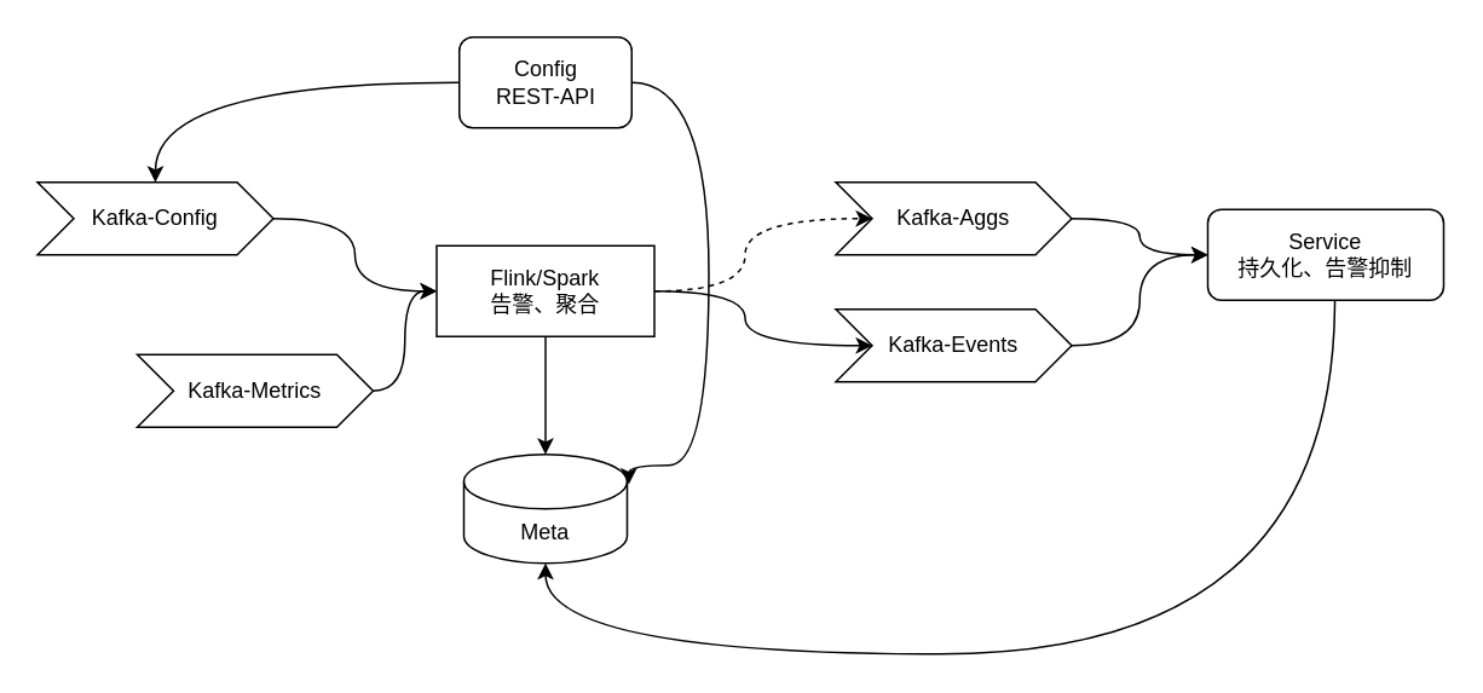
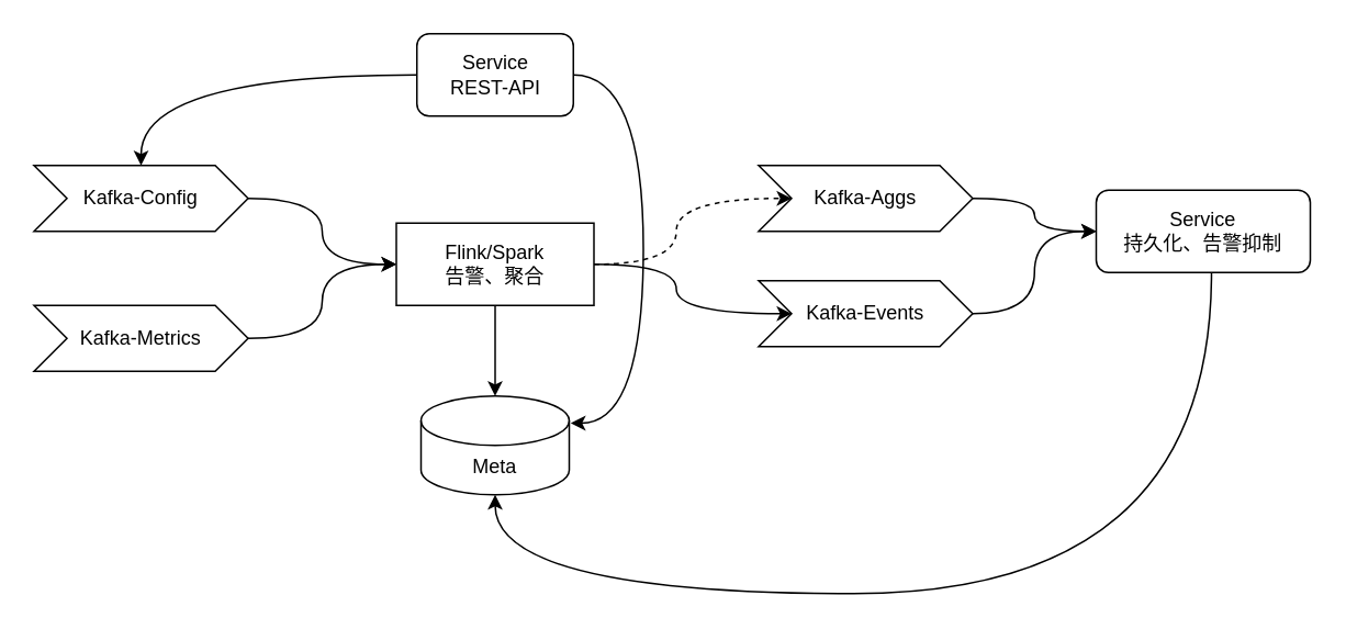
- <mxCell id="6" value="Config&lt;br&gt;REST-API" style="rounded=1;whiteSpace=wrap;html=1;align=center;" vertex="1" parent="1"><mxGeometry x="252.5" y="20" width="95" height="50" as="geometry" /></mxCell>
+ <mxCell id="6" value="Service&lt;br&gt;REST-API" style="rounded=1;whiteSpace=wrap;html=1;align=center;" vertex="1" parent="1"><mxGeometry x="252.5" y="20" width="95" height="50" as="geometry" /></mxCell>
- <mxCell id="2" value="Kafka-Metrics" style="shape=step;perimeter=stepPerimeter;whiteSpace=wrap;html=1;fixedSize=1;" vertex="1" parent="1"><mxGeometry x="75" y="195" width="130" height="40" as="geometry" /></mxCell>
+ <mxCell id="2" value="Kafka-Metrics" style="shape=step;perimeter=stepPerimeter;whiteSpace=wrap;html=1;fixedSize=1;" vertex="1" parent="1"><mxGeometry x="20" y="185" width="130" height="40" as="geometry" /></mxCell>
- <mxCell id="3" value="Meta" style="shape=cylinder3;whiteSpace=wrap;html=1;boundedLbl=1;backgroundOutline=1;size=15;" vertex="1" parent="1"><mxGeometry x="255" y="250" width="90" height="60" as="geometry" /></mxCell>
+ <mxCell id="3" value="Meta" style="shape=cylinder3;whiteSpace=wrap;html=1;boundedLbl=1;backgroundOutline=1;size=15;" vertex="1" parent="1"><mxGeometry x="255" y="240" width="90" height="60" as="geometry" /></mxCell>
